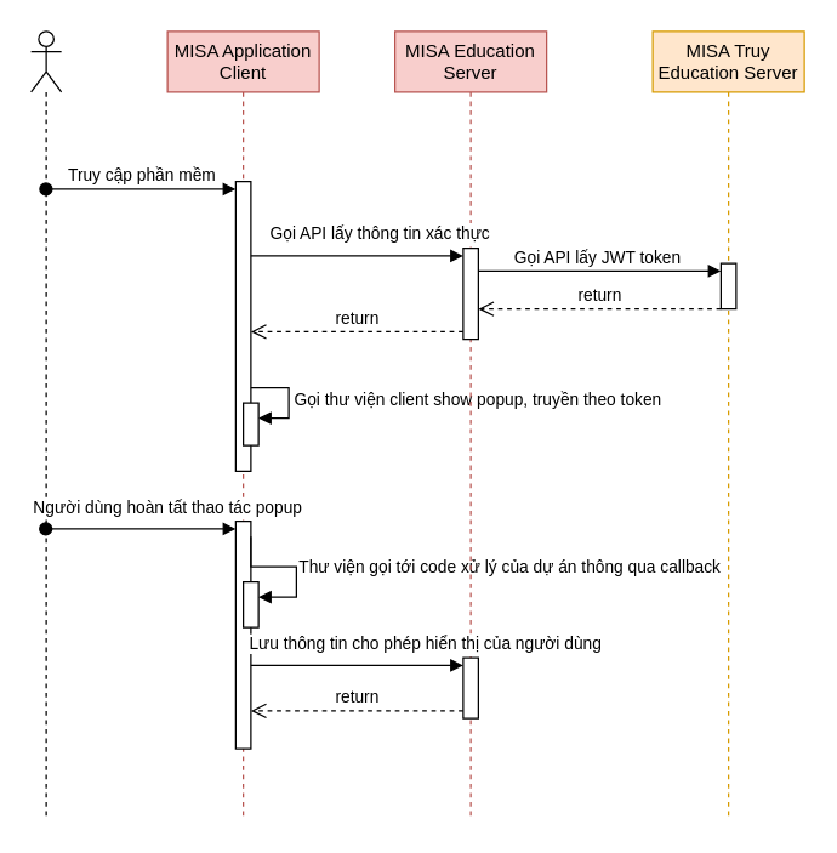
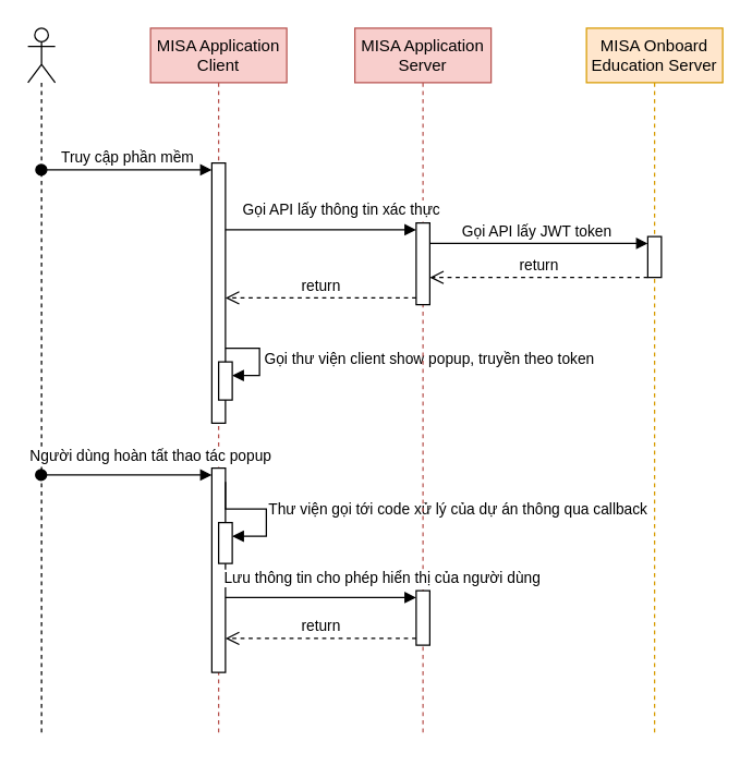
- <mxCell id="12" value="MISA Education&lt;div&gt;Server&lt;/div&gt;" style="shape=umlLifeline;perimeter=lifelinePerimeter;whiteSpace=wrap;html=1;container=1;dropTarget=0;collapsible=0;recursiveResize=0;outlineConnect=0;portConstraint=eastwest;newEdgeStyle={&quot;curved&quot;:0,&quot;rounded&quot;:0};fillColor=#f8cecc;strokeColor=#b85450;" parent="1" vertex="1"><mxGeometry x="260" y="20" width="100" height="520" as="geometry" /></mxCell>
+ <mxCell id="12" value="MISA Application&lt;div&gt;Server&lt;/div&gt;" style="shape=umlLifeline;perimeter=lifelinePerimeter;whiteSpace=wrap;html=1;container=1;dropTarget=0;collapsible=0;recursiveResize=0;outlineConnect=0;portConstraint=eastwest;newEdgeStyle={&quot;curved&quot;:0,&quot;rounded&quot;:0};fillColor=#f8cecc;strokeColor=#b85450;" parent="1" vertex="1"><mxGeometry x="260" y="20" width="100" height="520" as="geometry" /></mxCell>
- <mxCell id="3" value="MISA Truy Education Server" style="shape=umlLifeline;perimeter=lifelinePerimeter;whiteSpace=wrap;html=1;container=1;dropTarget=0;collapsible=0;recursiveResize=0;outlineConnect=0;portConstraint=eastwest;newEdgeStyle={&quot;curved&quot;:0,&quot;rounded&quot;:0};fillColor=#ffe6cc;strokeColor=#d79b00;" parent="1" vertex="1"><mxGeometry x="430" y="20" width="100" height="520" as="geometry" /></mxCell>
+ <mxCell id="3" value="MISA Onboard Education Server" style="shape=umlLifeline;perimeter=lifelinePerimeter;whiteSpace=wrap;html=1;container=1;dropTarget=0;collapsible=0;recursiveResize=0;outlineConnect=0;portConstraint=eastwest;newEdgeStyle={&quot;curved&quot;:0,&quot;rounded&quot;:0};fillColor=#ffe6cc;strokeColor=#d79b00;" parent="1" vertex="1"><mxGeometry x="430" y="20" width="100" height="520" as="geometry" /></mxCell>
